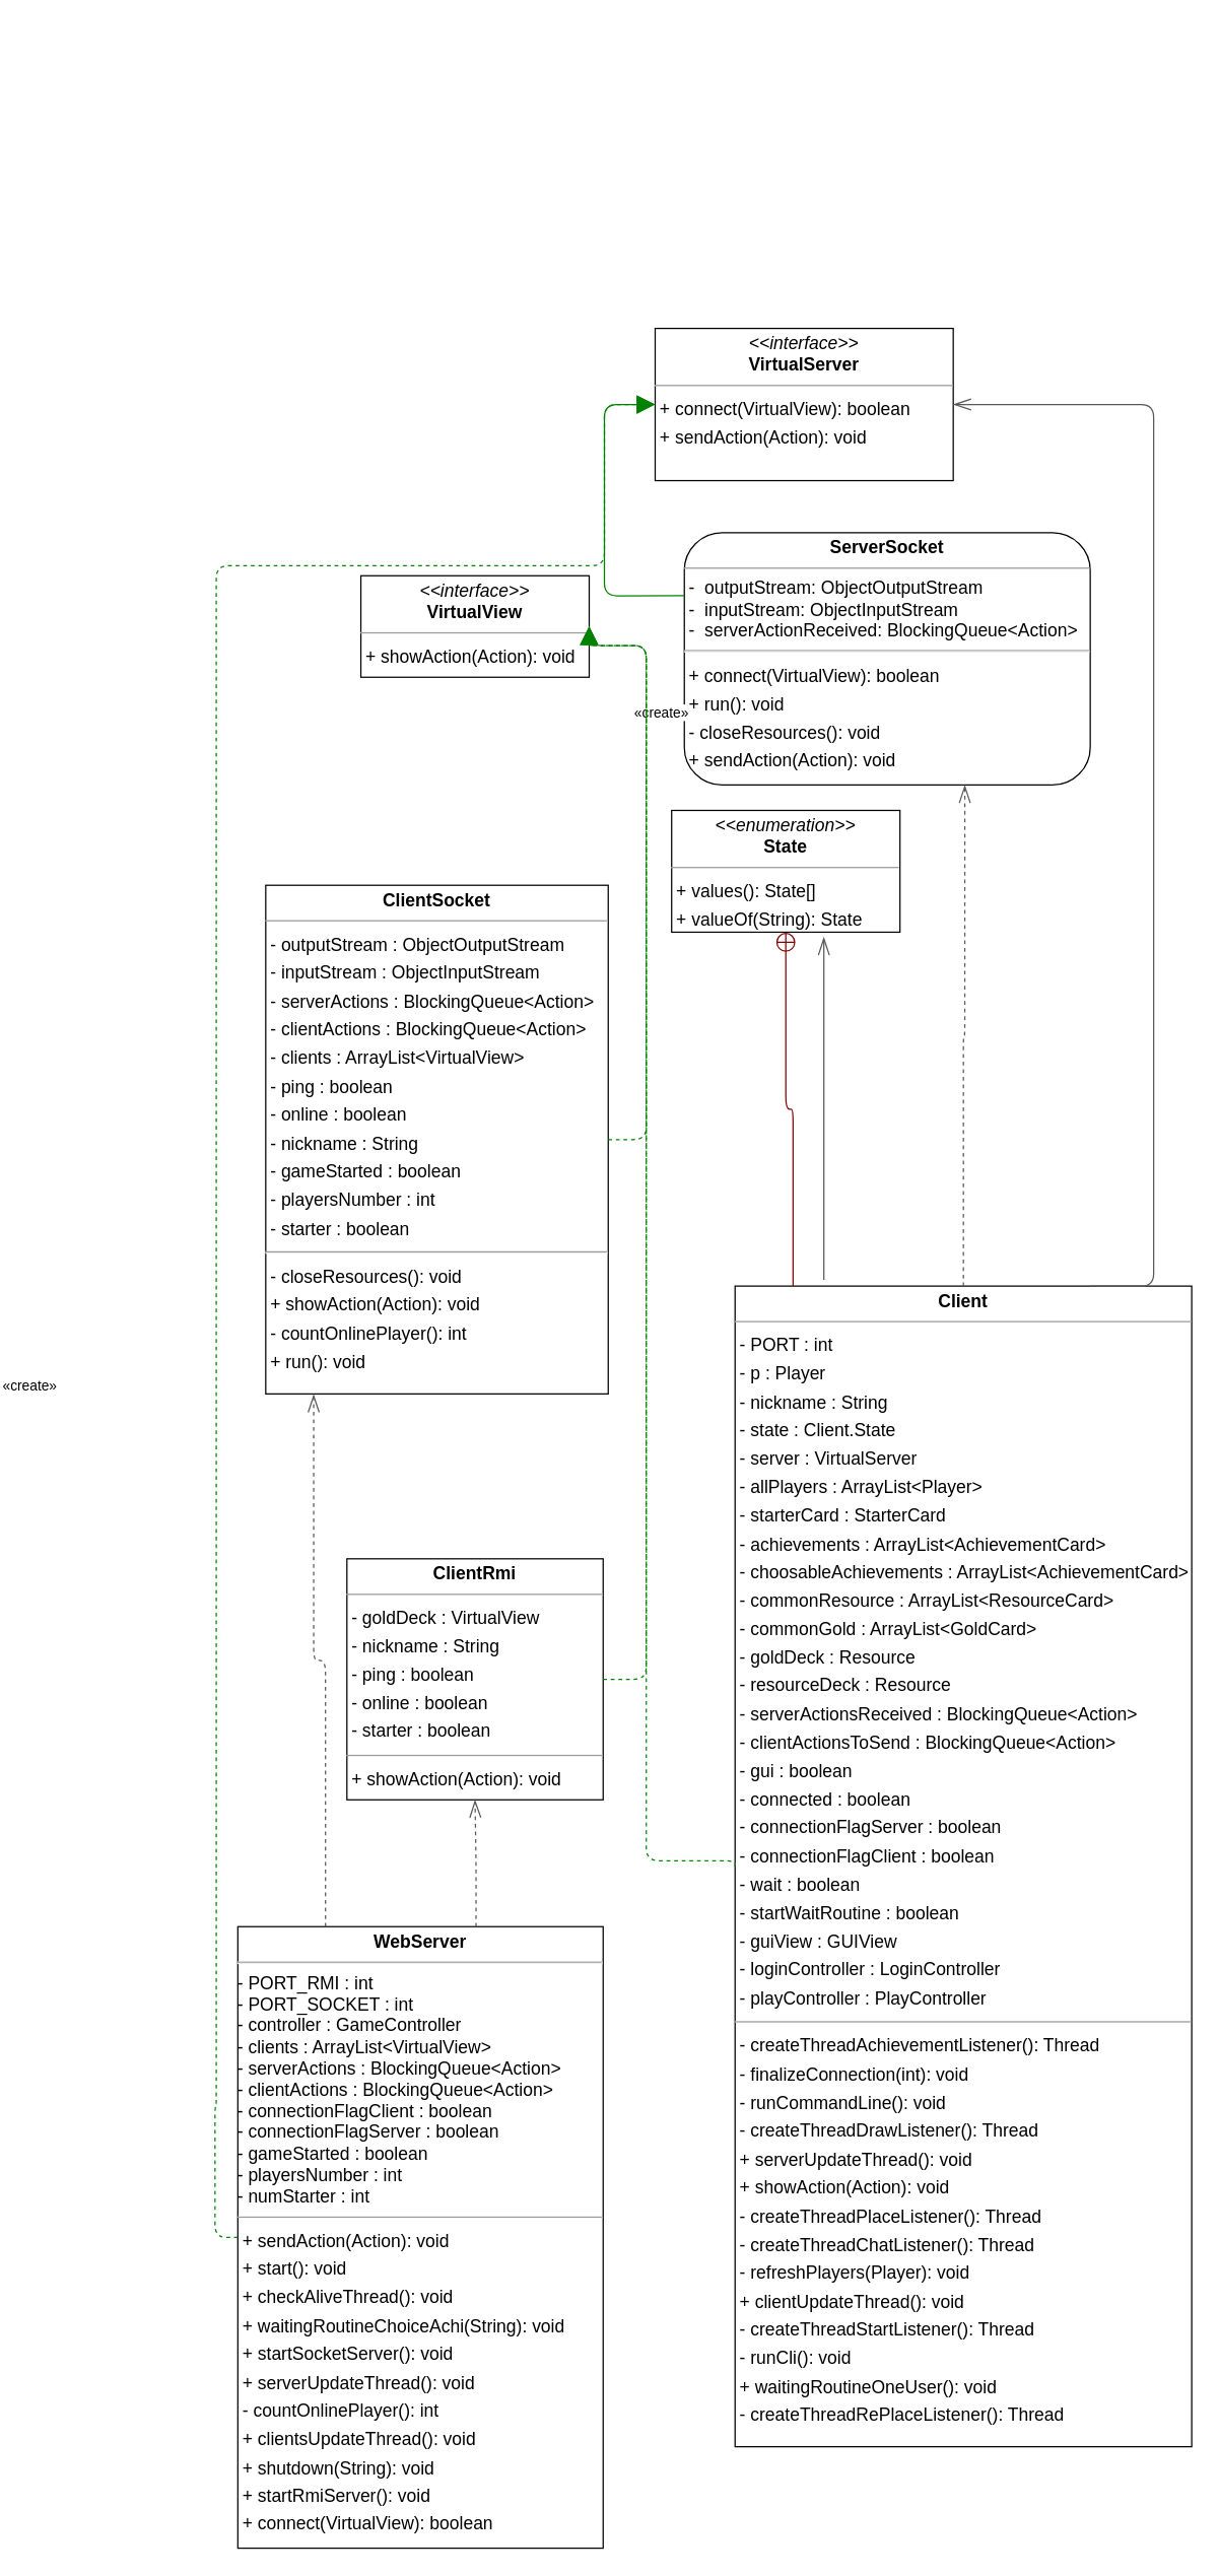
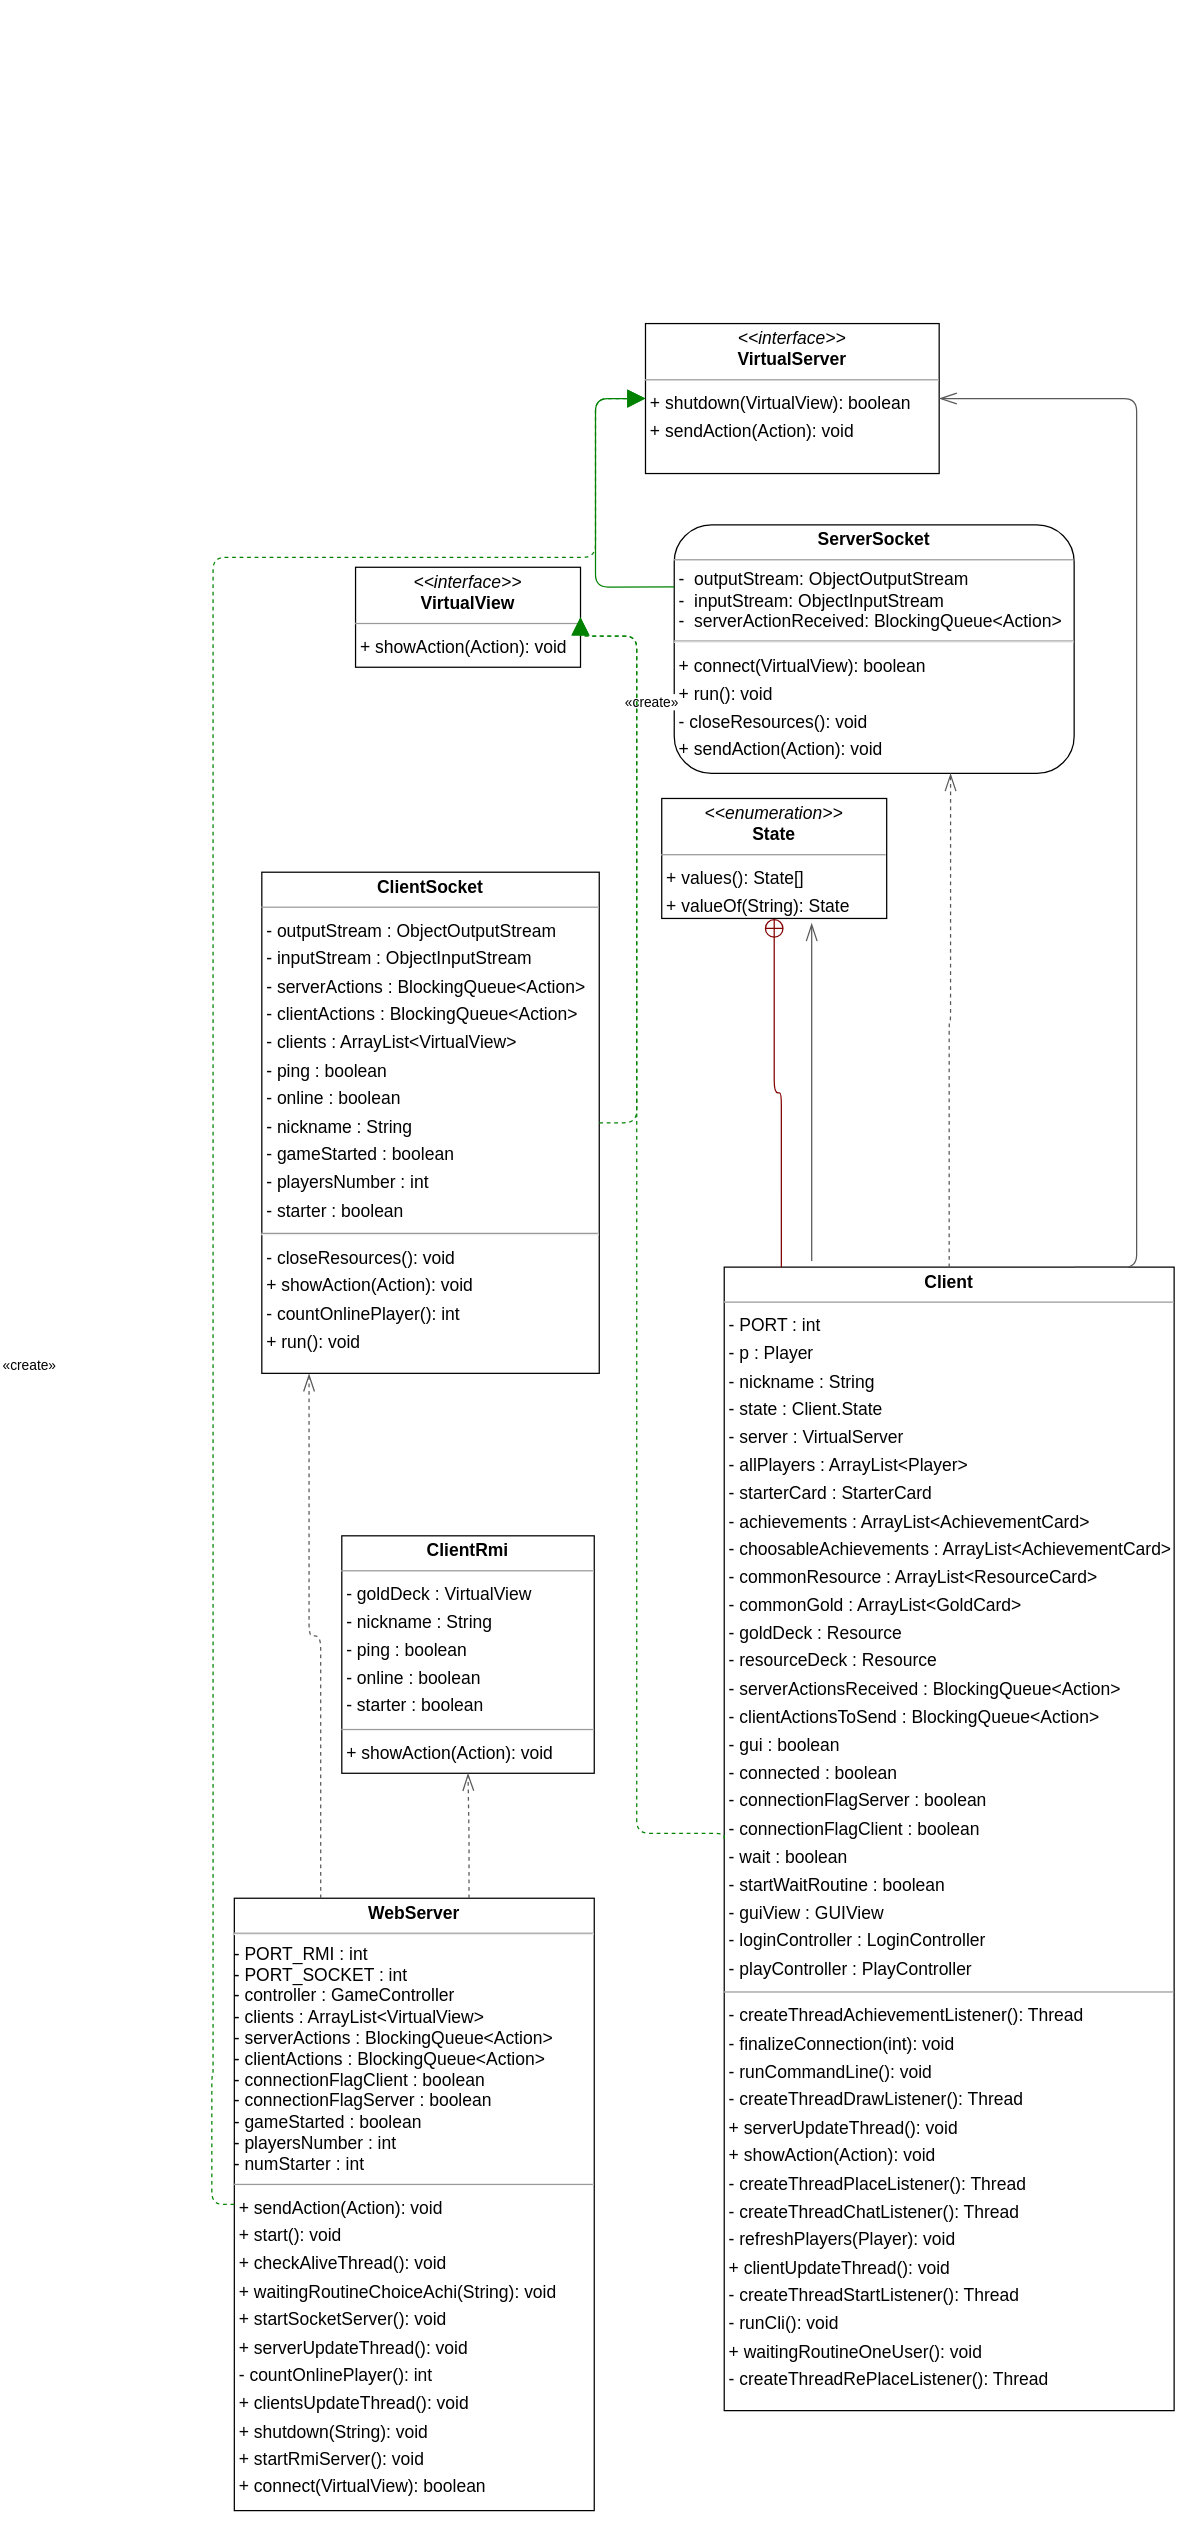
- <mxCell id="7" value="&lt;p style=&quot;margin:0px;margin-top:4px;text-align:center;&quot;&gt;&lt;i&gt;&amp;lt;&amp;lt;interface&amp;gt;&amp;gt;&lt;/i&gt;&lt;br/&gt;&lt;b&gt;VirtualServer&lt;/b&gt;&lt;/p&gt;&lt;hr size=&quot;1&quot;/&gt;&lt;p style=&quot;margin:0 0 0 4px;line-height:1.6;&quot;&gt;+ connect(VirtualView): boolean&lt;br/&gt;+ sendAction(Action): void&lt;/p&gt;" style="verticalAlign=top;align=left;overflow=fill;fontSize=14;fontFamily=Helvetica;html=1;rounded=0;shadow=0;comic=0;labelBackgroundColor=none;strokeWidth=1;" parent="1" vertex="1"><mxGeometry x="367" y="20" width="235" height="120" as="geometry" /></mxCell>
+ <mxCell id="7" value="&lt;p style=&quot;margin:0px;margin-top:4px;text-align:center;&quot;&gt;&lt;i&gt;&amp;lt;&amp;lt;interface&amp;gt;&amp;gt;&lt;/i&gt;&lt;br/&gt;&lt;b&gt;VirtualServer&lt;/b&gt;&lt;/p&gt;&lt;hr size=&quot;1&quot;/&gt;&lt;p style=&quot;margin:0 0 0 4px;line-height:1.6;&quot;&gt;+ shutdown(VirtualView): boolean&lt;br/&gt;+ sendAction(Action): void&lt;/p&gt;" style="verticalAlign=top;align=left;overflow=fill;fontSize=14;fontFamily=Helvetica;html=1;rounded=0;shadow=0;comic=0;labelBackgroundColor=none;strokeWidth=1;" parent="1" vertex="1"><mxGeometry x="367" y="20" width="235" height="120" as="geometry" /></mxCell>
- <mxCell id="18" value="" style="html=1;rounded=1;edgeStyle=orthogonalEdgeStyle;dashed=1;startArrow=none;endArrow=block;endSize=12;strokeColor=#008200;exitX=1.000;exitY=0.500;exitDx=0;exitDy=0;entryX=1.000;entryY=0.500;entryDx=0;entryDy=0;" parent="1" source="3" target="8" edge="1"><mxGeometry width="50" height="50" relative="1" as="geometry"><Array as="points"><mxPoint x="360" y="1085" /><mxPoint x="360" y="270" /></Array></mxGeometry></mxCell>
